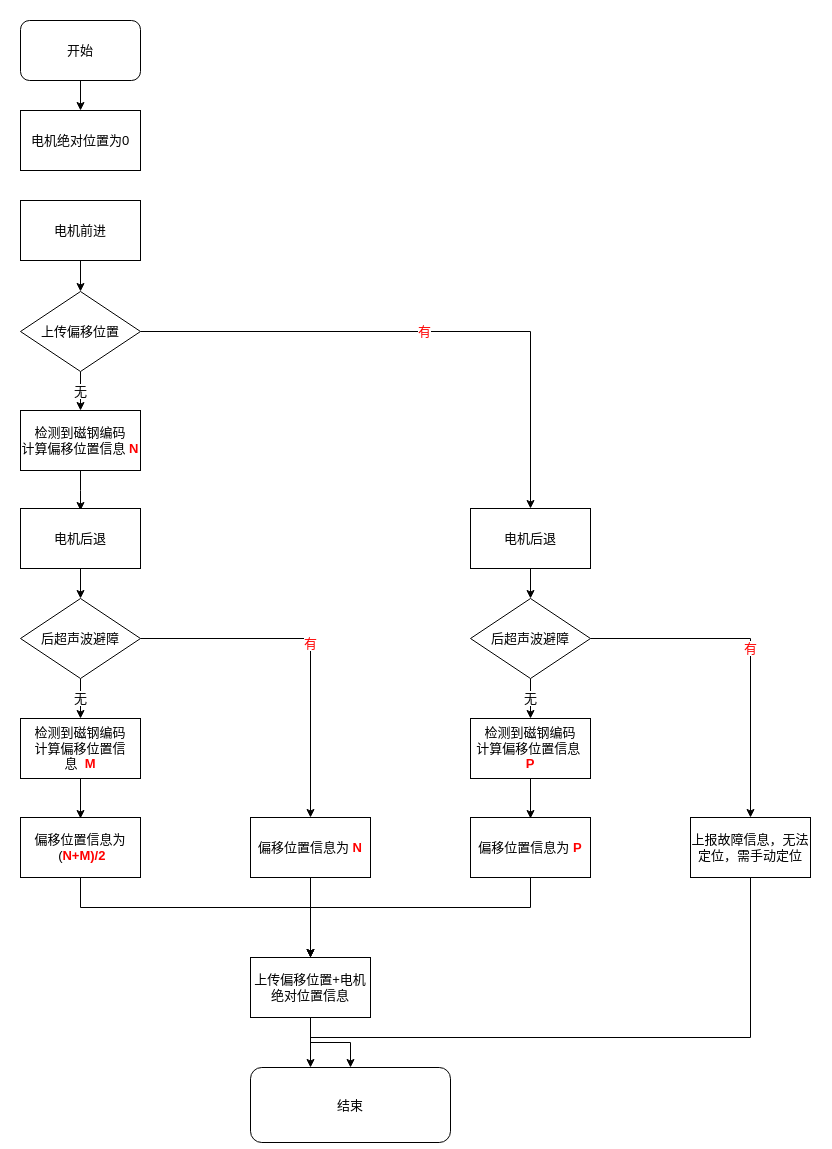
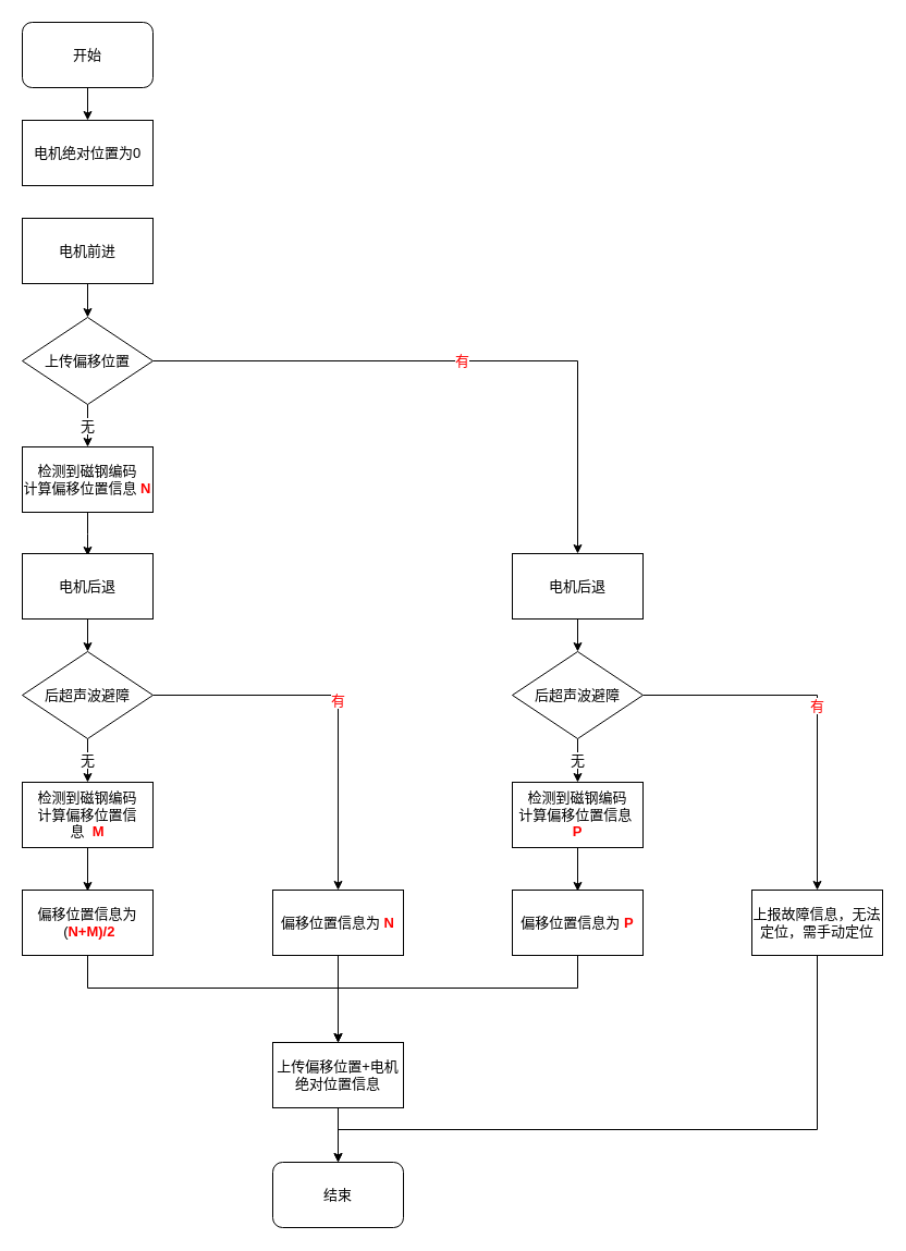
- <mxCell id="36" value="结束" style="rounded=1;whiteSpace=wrap;html=1;fontColor=#000000;fontSize=13;" vertex="1" parent="1"><mxGeometry x="250" y="1067" width="200" height="75" as="geometry" /></mxCell>
+ <mxCell id="36" value="结束" style="rounded=1;whiteSpace=wrap;html=1;fontColor=#000000;fontSize=13;" vertex="1" parent="1"><mxGeometry x="250" y="1067" width="120" height="60" as="geometry" /></mxCell>
